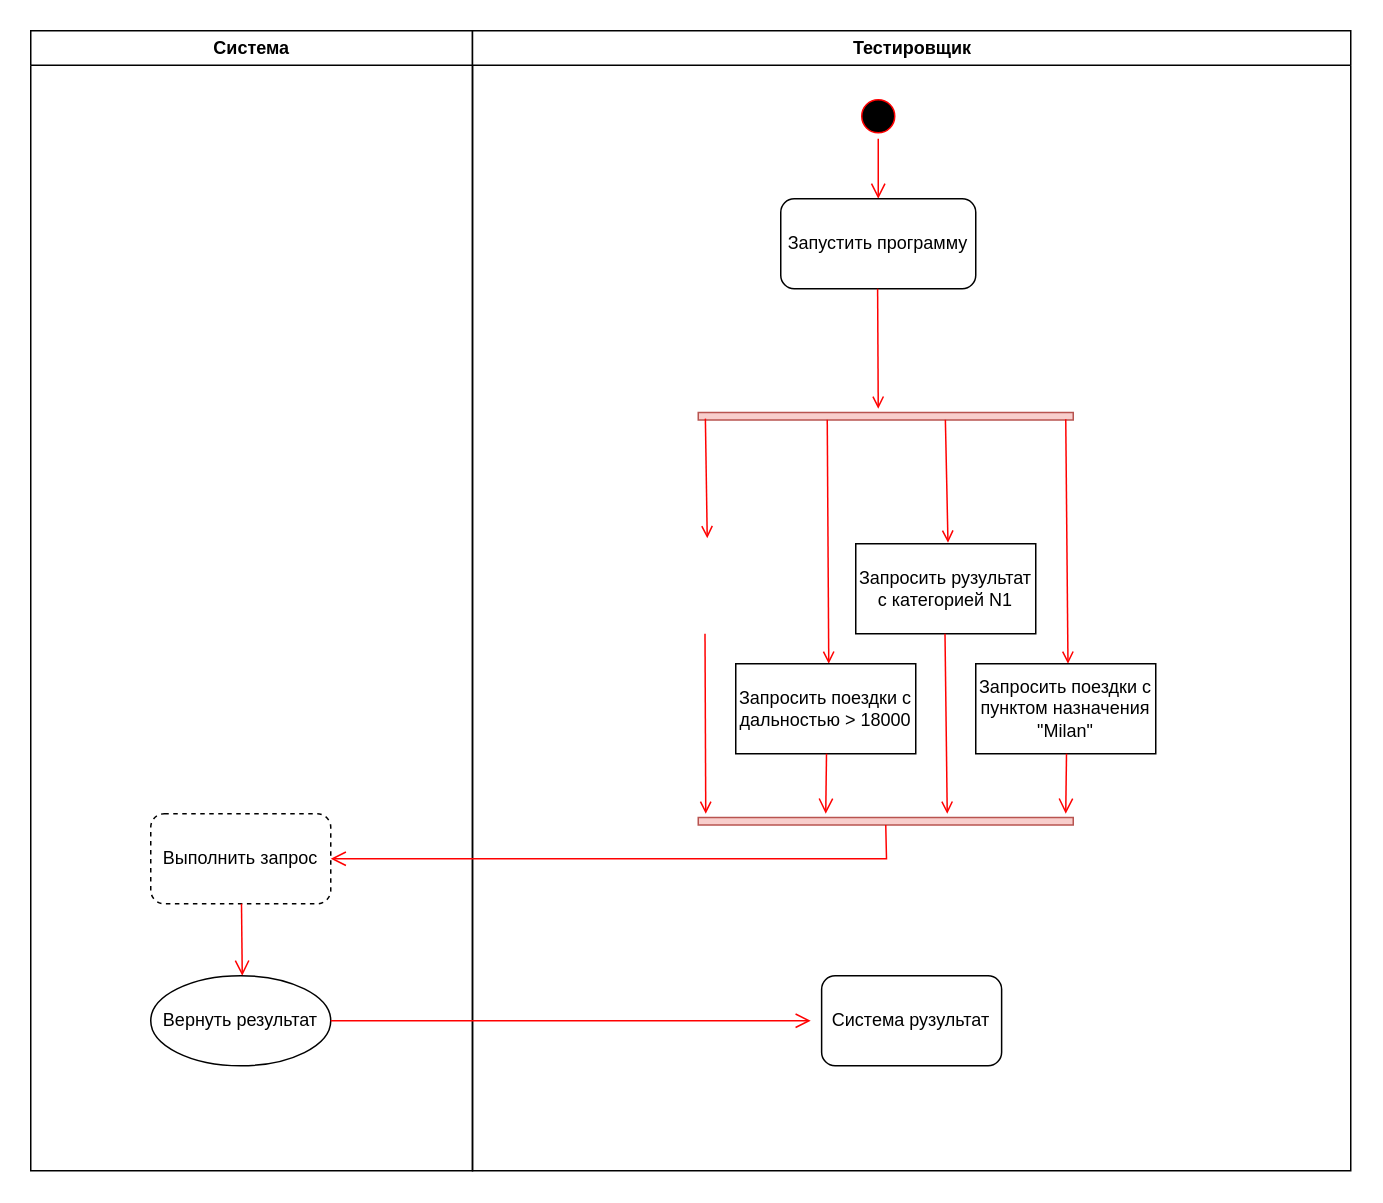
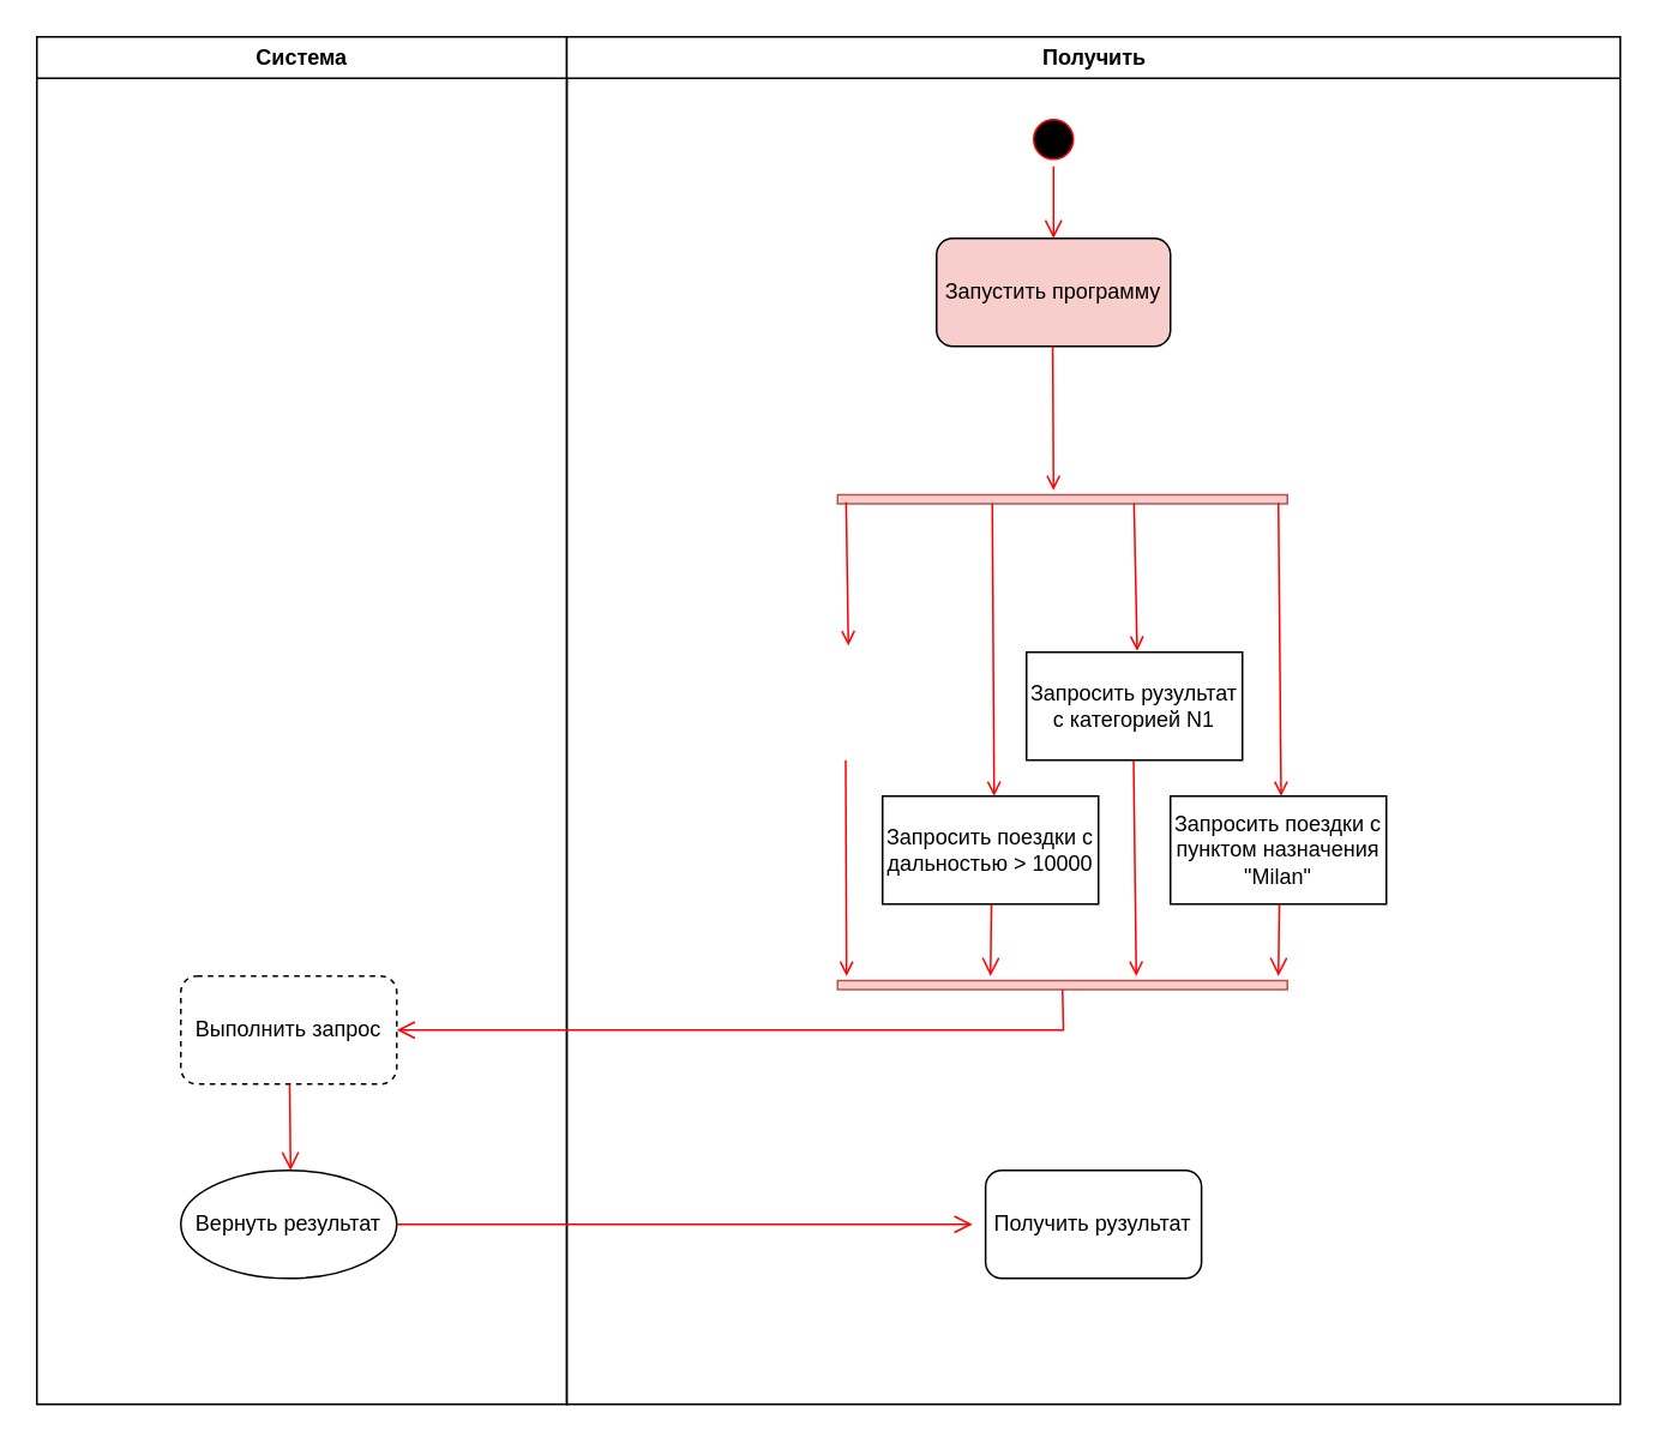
- <mxCell id="6" value="Тестировщик" style="swimlane;whiteSpace=wrap" parent="1" vertex="1"><mxGeometry x="314.5" y="20" width="585.5" height="760" as="geometry" /></mxCell>
+ <mxCell id="6" value="Получить" style="swimlane;whiteSpace=wrap" parent="1" vertex="1"><mxGeometry x="314.5" y="20" width="585.5" height="760" as="geometry" /></mxCell>
- <mxCell id="9" value="Запустить программу" style="rounded=1;whiteSpace=wrap;html=1;" vertex="1" parent="6"><mxGeometry x="205.5" y="112" width="130" height="60" as="geometry" /></mxCell>
+ <mxCell id="9" value="Запустить программу" style="rounded=1;whiteSpace=wrap;html=1;fillColor=#f8cecc;" vertex="1" parent="6"><mxGeometry x="205.5" y="112" width="130" height="60" as="geometry" /></mxCell>
- <mxCell id="14" value="Запросить поездки с дальностью &amp;gt; 18000" style="rounded=0;whiteSpace=wrap;html=1;" vertex="1" parent="6"><mxGeometry x="175.5" y="422" width="120" height="60" as="geometry" /></mxCell>
+ <mxCell id="14" value="Запросить поездки с дальностью &amp;gt; 10000" style="rounded=0;whiteSpace=wrap;html=1;" vertex="1" parent="6"><mxGeometry x="175.5" y="422" width="120" height="60" as="geometry" /></mxCell>
- <mxCell id="26" value="Система рузультат" style="rounded=1;whiteSpace=wrap;html=1;" vertex="1" parent="6"><mxGeometry x="232.75" y="630" width="120" height="60" as="geometry" /></mxCell>
+ <mxCell id="26" value="Получить рузультат" style="rounded=1;whiteSpace=wrap;html=1;" vertex="1" parent="6"><mxGeometry x="232.75" y="630" width="120" height="60" as="geometry" /></mxCell>
